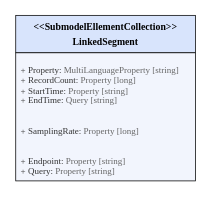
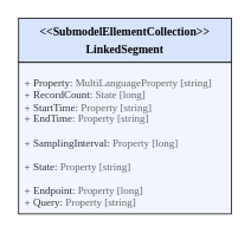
- <mxCell id="6" value="&lt;font style=&quot;color: rgb(51, 51, 51);&quot; face=&quot;Times New Roman&quot;&gt;+ RecordCount:&lt;/font&gt;&lt;font style=&quot;color: rgb(102, 102, 102);&quot; face=&quot;Times New Roman&quot;&gt; Property [long]&lt;/font&gt;" style="text;html=1;align=left;verticalAlign=middle;whiteSpace=wrap;rounded=0;" parent="1" vertex="1"><mxGeometry x="25" y="100.5" width="205" height="13.5" as="geometry" /></mxCell>
+ <mxCell id="6" value="&lt;font style=&quot;color: rgb(51, 51, 51);&quot; face=&quot;Times New Roman&quot;&gt;+ RecordCount:&lt;/font&gt;&lt;font style=&quot;color: rgb(102, 102, 102);&quot; face=&quot;Times New Roman&quot;&gt; State [long]&lt;/font&gt;" style="text;html=1;align=left;verticalAlign=middle;whiteSpace=wrap;rounded=0;" parent="1" vertex="1"><mxGeometry x="25" y="100.5" width="205" height="13.5" as="geometry" /></mxCell>
- <mxCell id="8" value="&lt;font style=&quot;color: rgb(51, 51, 51);&quot; face=&quot;Times New Roman&quot;&gt;+ EndTime:&lt;/font&gt;&lt;font style=&quot;color: rgb(102, 102, 102);&quot; face=&quot;Times New Roman&quot;&gt;&amp;nbsp;&lt;/font&gt;&lt;span style=&quot;color: rgb(102, 102, 102); font-family: &amp;quot;Times New Roman&amp;quot;;&quot;&gt;Query [string]&lt;/span&gt;" style="text;html=1;align=left;verticalAlign=middle;whiteSpace=wrap;rounded=0;" parent="1" vertex="1"><mxGeometry x="25" y="127.5" width="215" height="13.5" as="geometry" /></mxCell>
+ <mxCell id="8" value="&lt;font style=&quot;color: rgb(51, 51, 51);&quot; face=&quot;Times New Roman&quot;&gt;+ EndTime:&lt;/font&gt;&lt;font style=&quot;color: rgb(102, 102, 102);&quot; face=&quot;Times New Roman&quot;&gt;&amp;nbsp;&lt;/font&gt;&lt;span style=&quot;color: rgb(102, 102, 102); font-family: &amp;quot;Times New Roman&amp;quot;;&quot;&gt;Property [string]&lt;/span&gt;" style="text;html=1;align=left;verticalAlign=middle;whiteSpace=wrap;rounded=0;" parent="1" vertex="1"><mxGeometry x="25" y="127.5" width="215" height="13.5" as="geometry" /></mxCell>
+ <mxCell id="9" value="&lt;font style=&quot;color: rgb(51, 51, 51);&quot; face=&quot;Times New Roman&quot;&gt;+ SamplingInterval:&lt;/font&gt;&lt;font style=&quot;color: rgb(102, 102, 102);&quot; face=&quot;Times New Roman&quot;&gt;&amp;nbsp;&lt;/font&gt;&lt;span style=&quot;color: rgb(102, 102, 102); font-family: &amp;quot;Times New Roman&amp;quot;;&quot;&gt;Property [long]&lt;/span&gt;" style="text;html=1;align=left;verticalAlign=middle;whiteSpace=wrap;rounded=0;" parent="1" vertex="1"><mxGeometry x="25" y="154.5" width="205" height="13.5" as="geometry" /></mxCell>
- <mxCell id="10" value="&lt;font style=&quot;color: rgb(51, 51, 51);&quot; face=&quot;Times New Roman&quot;&gt;+ SamplingRate:&lt;/font&gt;&lt;font style=&quot;color: rgb(102, 102, 102);&quot; face=&quot;Times New Roman&quot;&gt; Property [long]&amp;nbsp;&lt;/font&gt;" style="text;html=1;align=left;verticalAlign=middle;whiteSpace=wrap;rounded=0;" parent="1" vertex="1"><mxGeometry x="25" y="168" width="205" height="13.5" as="geometry" /></mxCell>
+ <mxCell id="11" value="&lt;font style=&quot;color: rgb(51, 51, 51);&quot; face=&quot;Times New Roman&quot;&gt;+ State:&lt;/font&gt;&lt;font style=&quot;color: rgb(102, 102, 102);&quot; face=&quot;Times New Roman&quot;&gt;&amp;nbsp;&lt;/font&gt;&lt;span style=&quot;color: rgb(102, 102, 102); font-family: &amp;quot;Times New Roman&amp;quot;;&quot;&gt;Property [string]&lt;/span&gt;" style="text;html=1;align=left;verticalAlign=middle;whiteSpace=wrap;rounded=0;" parent="1" vertex="1"><mxGeometry x="25" y="181.5" width="225" height="13.5" as="geometry" /></mxCell>
- <mxCell id="12" value="&lt;font style=&quot;color: rgb(51, 51, 51);&quot; face=&quot;Times New Roman&quot;&gt;+ Endpoint:&lt;/font&gt;&lt;font style=&quot;color: rgb(102, 102, 102);&quot; face=&quot;Times New Roman&quot;&gt;&amp;nbsp;&lt;/font&gt;&lt;span style=&quot;color: rgb(102, 102, 102); font-family: &amp;quot;Times New Roman&amp;quot;;&quot;&gt;Property [string]&lt;/span&gt;" style="text;html=1;align=left;verticalAlign=middle;whiteSpace=wrap;rounded=0;" parent="1" vertex="1"><mxGeometry x="25" y="208.5" width="205" height="13.5" as="geometry" /></mxCell>
+ <mxCell id="12" value="&lt;font style=&quot;color: rgb(51, 51, 51);&quot; face=&quot;Times New Roman&quot;&gt;+ Endpoint:&lt;/font&gt;&lt;font style=&quot;color: rgb(102, 102, 102);&quot; face=&quot;Times New Roman&quot;&gt;&amp;nbsp;&lt;/font&gt;&lt;span style=&quot;color: rgb(102, 102, 102); font-family: &amp;quot;Times New Roman&amp;quot;;&quot;&gt;Property [long]&lt;/span&gt;" style="text;html=1;align=left;verticalAlign=middle;whiteSpace=wrap;rounded=0;" parent="1" vertex="1"><mxGeometry x="25" y="208.5" width="205" height="13.5" as="geometry" /></mxCell>
